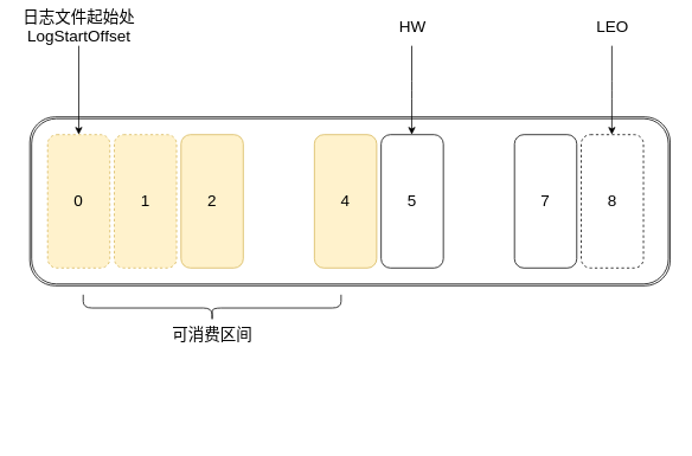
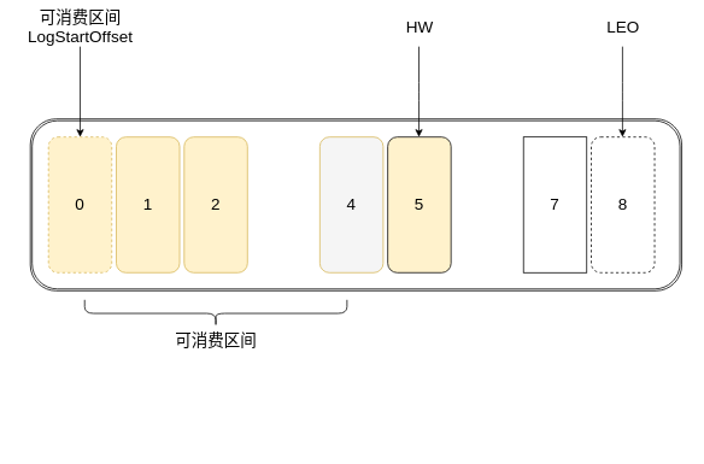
- <mxCell id="10" value="日志文件起始处&lt;br&gt;LogStartOffset" style="text;html=1;strokeColor=none;fillColor=none;align=center;verticalAlign=middle;whiteSpace=wrap;rounded=0;fontSize=18;fontColor=#000000;" parent="1" vertex="1"><mxGeometry x="20.5" y="20" width="135" height="20" as="geometry" /></mxCell>
+ <mxCell id="10" value="可消费区间&lt;br&gt;LogStartOffset" style="text;html=1;strokeColor=none;fillColor=none;align=center;verticalAlign=middle;whiteSpace=wrap;rounded=0;fontSize=18;fontColor=#000000;" parent="1" vertex="1"><mxGeometry x="20.5" y="20" width="135" height="20" as="geometry" /></mxCell>
- <mxCell id="4" value="1" style="rounded=1;whiteSpace=wrap;html=1;strokeWidth=1;fontSize=18;fillColor=#fff2cc;strokeColor=#d6b656;dashed=1;" parent="1" vertex="1"><mxGeometry x="128" y="151" width="70" height="150" as="geometry" /></mxCell>
+ <mxCell id="4" value="1" style="rounded=1;whiteSpace=wrap;html=1;strokeWidth=1;fontSize=18;fillColor=#fff2cc;strokeColor=#d6b656;" parent="1" vertex="1"><mxGeometry x="128" y="151" width="70" height="150" as="geometry" /></mxCell>
- <mxCell id="6" value="4" style="rounded=1;whiteSpace=wrap;html=1;strokeWidth=1;fontSize=18;fillColor=#fff2cc;strokeColor=#d6b656;" parent="1" vertex="1"><mxGeometry x="353" y="151" width="70" height="150" as="geometry" /></mxCell>
+ <mxCell id="6" value="4" style="rounded=1;whiteSpace=wrap;html=1;strokeWidth=1;fontSize=18;fillColor=#f5f5f5;strokeColor=#d6b656;" parent="1" vertex="1"><mxGeometry x="353" y="151" width="70" height="150" as="geometry" /></mxCell>
- <mxCell id="7" value="5" style="rounded=1;whiteSpace=wrap;html=1;strokeWidth=1;fontSize=18;fontColor=#000000;" parent="1" vertex="1"><mxGeometry x="428" y="151" width="70" height="150" as="geometry" /></mxCell>
+ <mxCell id="7" value="5" style="rounded=1;whiteSpace=wrap;html=1;strokeWidth=1;fontSize=18;fontColor=#000000;fillColor=#fff2cc;" parent="1" vertex="1"><mxGeometry x="428" y="151" width="70" height="150" as="geometry" /></mxCell>
- <mxCell id="8" value="7" style="rounded=1;whiteSpace=wrap;html=1;strokeWidth=1;fontSize=18;fontColor=#000000;" parent="1" vertex="1"><mxGeometry x="578" y="151" width="70" height="150" as="geometry" /></mxCell>
+ <mxCell id="8" value="7" style="whiteSpace=wrap;html=1;strokeWidth=1;fontSize=18;fontColor=#000000;rounded=0;" parent="1" vertex="1"><mxGeometry x="578" y="151" width="70" height="150" as="geometry" /></mxCell>
